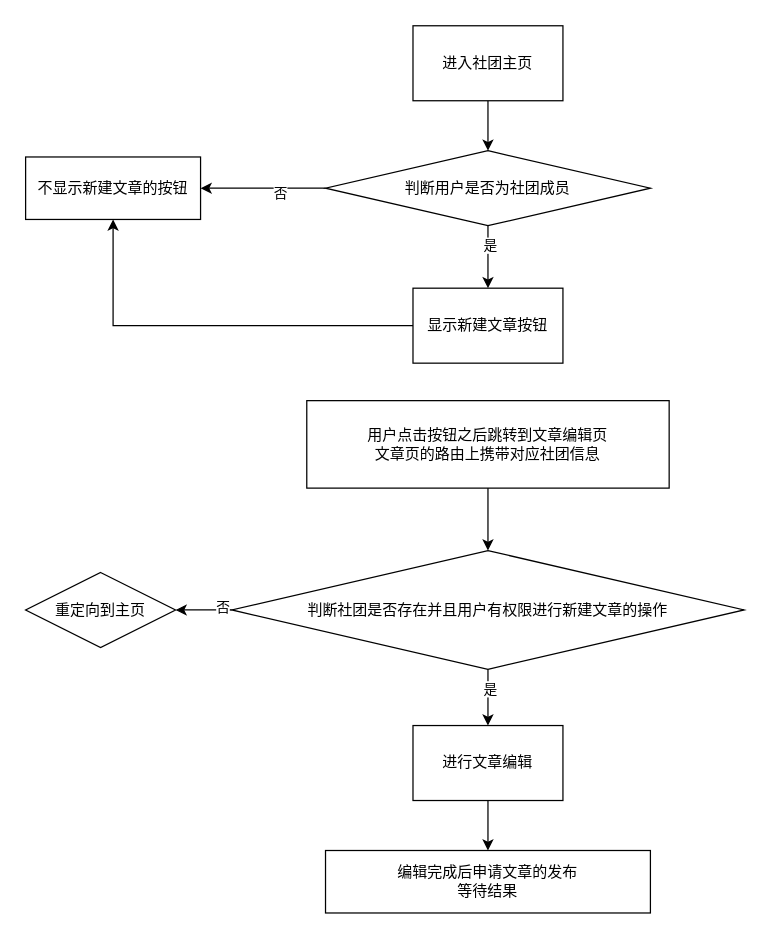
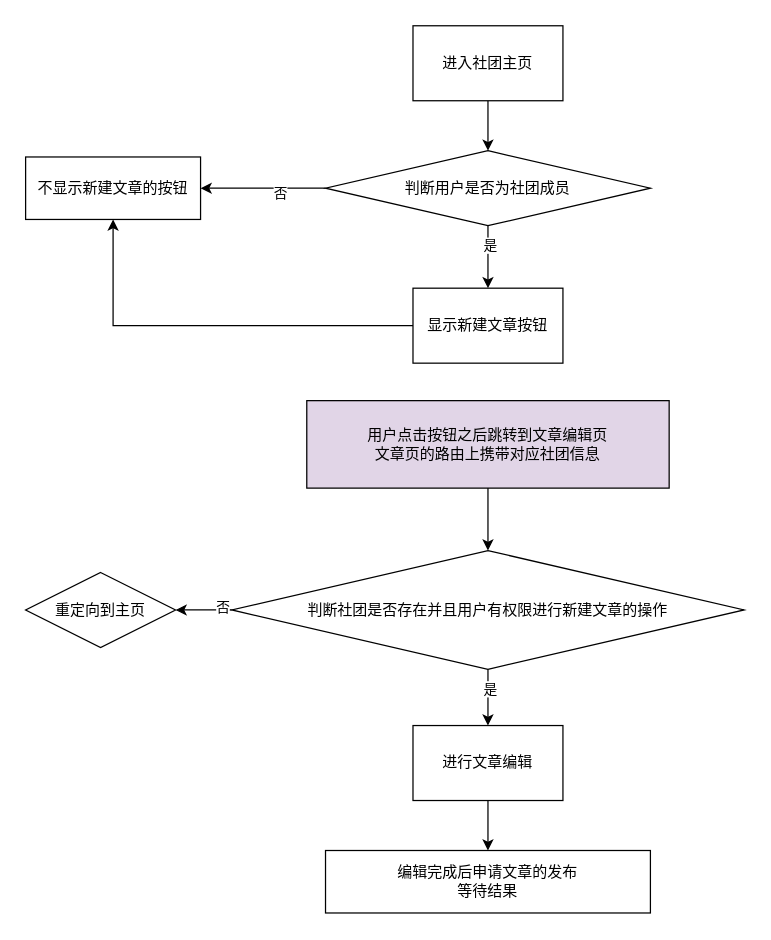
- <mxCell id="13" value="用户点击按钮之后跳转到文章编辑页&lt;br&gt;文章页的路由上携带对应社团信息" style="whiteSpace=wrap;html=1;rounded=0;" vertex="1" parent="1"><mxGeometry x="245" y="320" width="290" height="70" as="geometry" /></mxCell>
+ <mxCell id="13" value="用户点击按钮之后跳转到文章编辑页&lt;br&gt;文章页的路由上携带对应社团信息" style="whiteSpace=wrap;html=1;rounded=0;fillColor=#e1d5e7;" vertex="1" parent="1"><mxGeometry x="245" y="320" width="290" height="70" as="geometry" /></mxCell>
